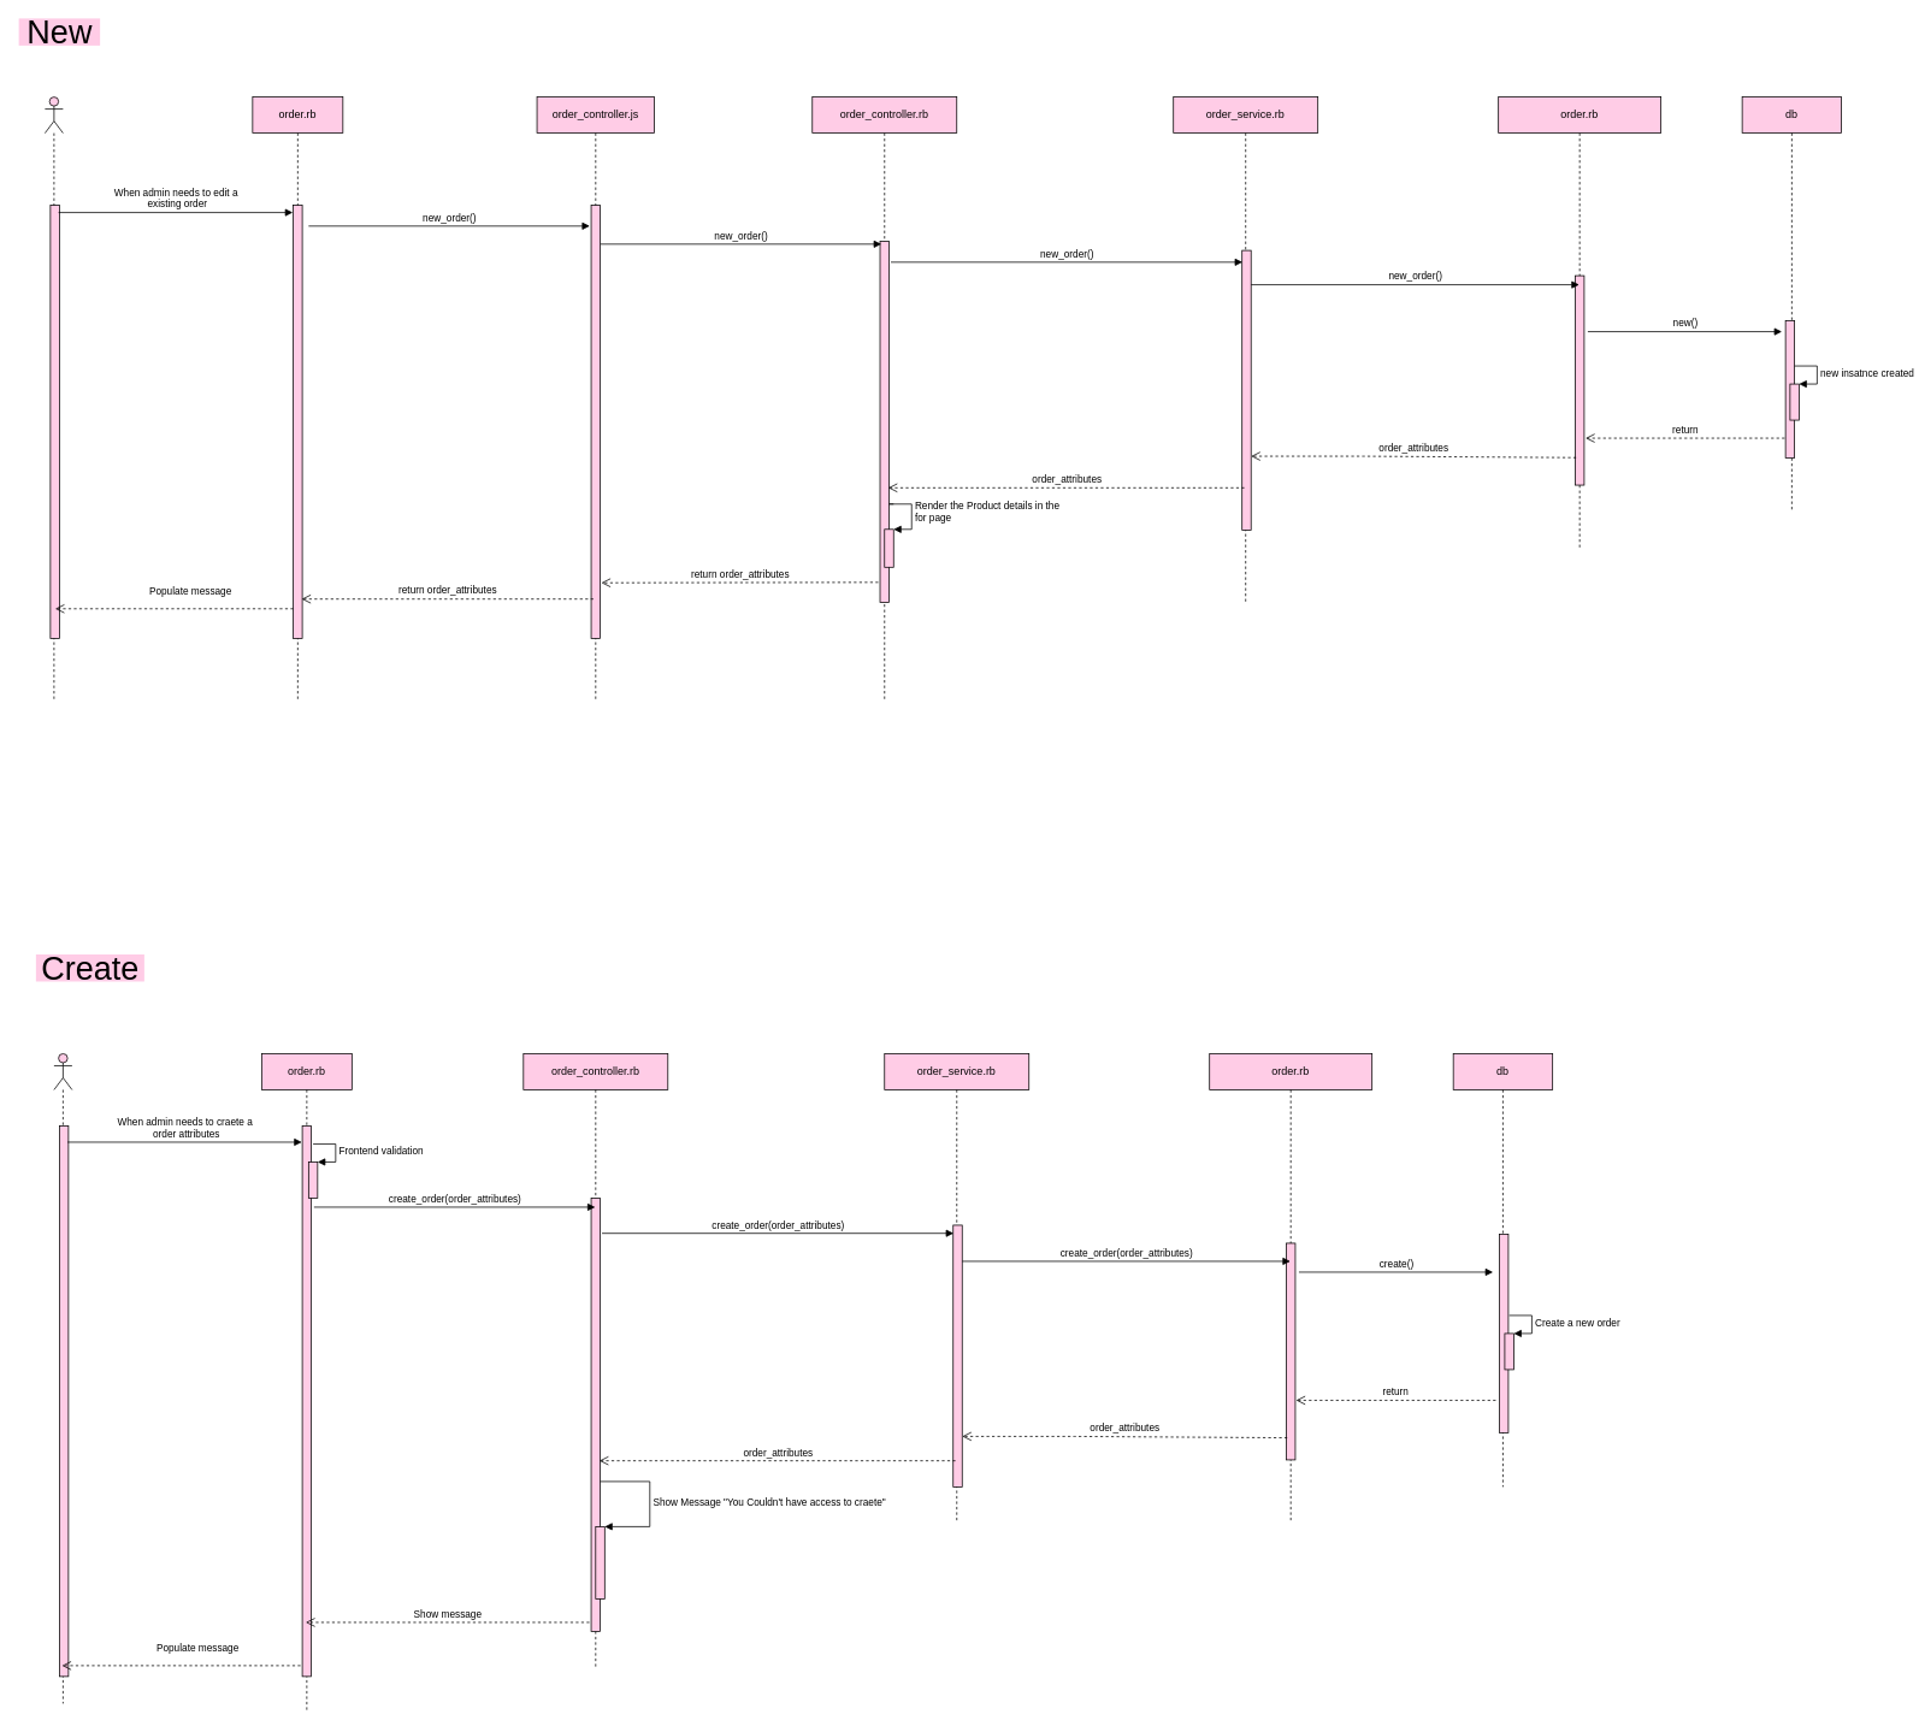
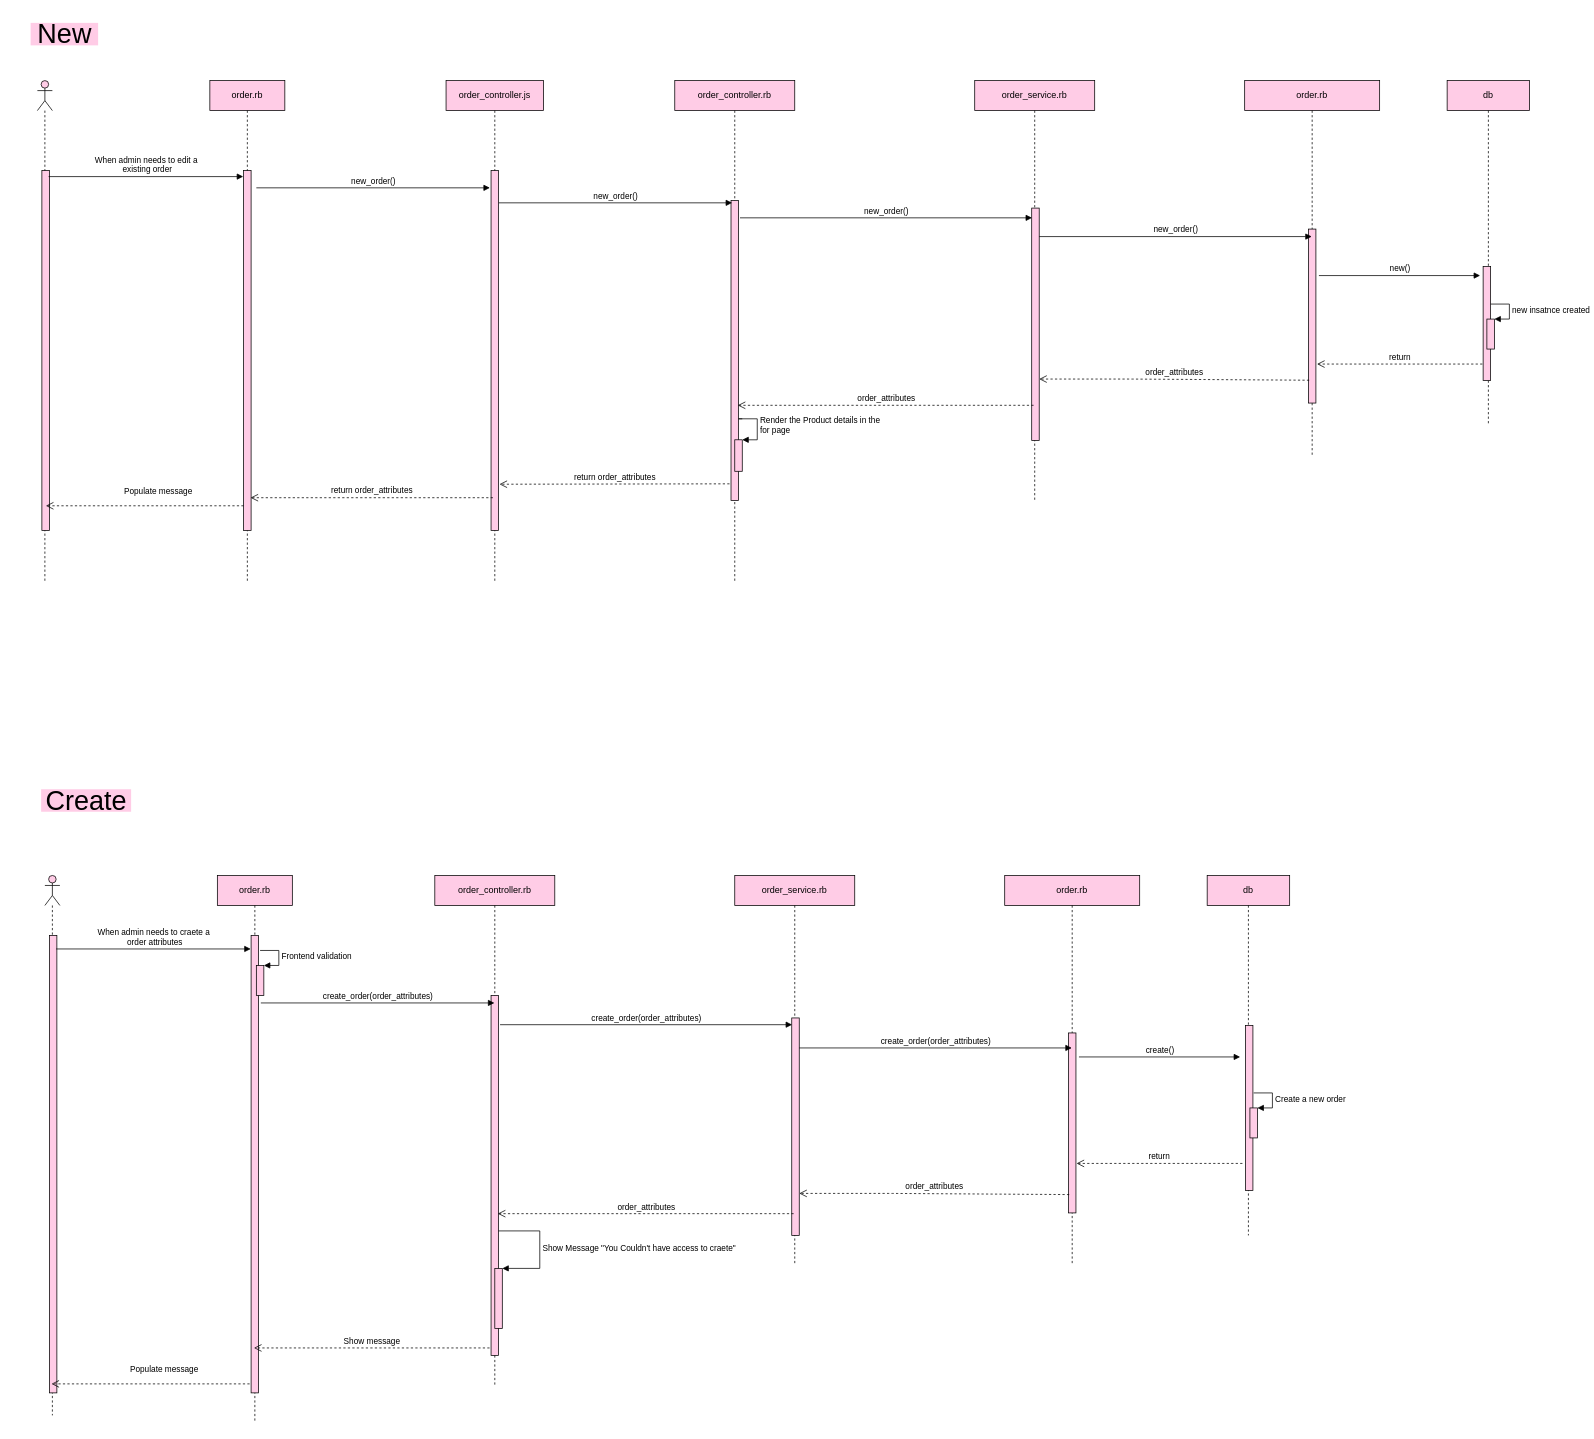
- <mxCell id="60" value="&lt;font style=&quot;font-size: 36px&quot;&gt;New&lt;/font&gt;" style="text;html=1;align=center;verticalAlign=middle;resizable=0;points=[];autosize=1;fillColor=#FFCCE6;" parent="1" vertex="1"><mxGeometry x="20" y="20" width="90" height="30" as="geometry" /></mxCell>
+ <mxCell id="60" value="&lt;font style=&quot;font-size: 36px&quot;&gt;New&lt;/font&gt;" style="text;html=1;align=center;verticalAlign=middle;resizable=0;points=[];autosize=1;fillColor=#FFCCE6;" parent="1" vertex="1"><mxGeometry x="40" y="30" width="90" height="30" as="geometry" /></mxCell>
- <mxCell id="61" value="&lt;font style=&quot;font-size: 36px&quot;&gt;Create&lt;/font&gt;" style="text;html=1;align=center;verticalAlign=middle;resizable=0;points=[];autosize=1;fillColor=#FFCCE6;" parent="1" vertex="1"><mxGeometry x="39" y="1057" width="120" height="30" as="geometry" /></mxCell>
+ <mxCell id="61" value="&lt;font style=&quot;font-size: 36px&quot;&gt;Create&lt;/font&gt;" style="text;html=1;align=center;verticalAlign=middle;resizable=0;points=[];autosize=1;fillColor=#FFCCE6;" parent="1" vertex="1"><mxGeometry x="54" y="1052" width="120" height="30" as="geometry" /></mxCell>
